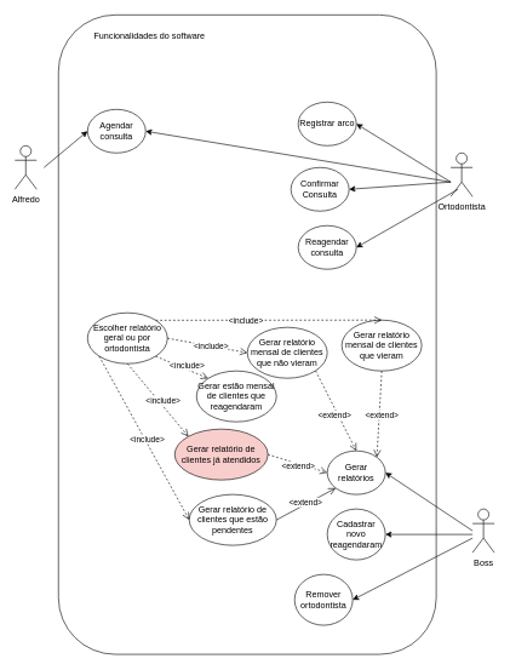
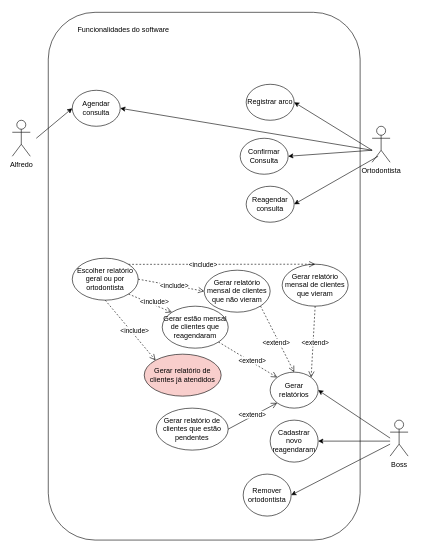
+ <mxCell id="20" value="&amp;lt;extend&amp;gt;" style="html=1;verticalAlign=bottom;endArrow=open;dashed=1;endSize=8;entryX=0;entryY=0;entryDx=0;entryDy=0;exitX=1;exitY=1;exitDx=0;exitDy=0;" parent="1" source="19" target="9" edge="1"><mxGeometry x="0.205" y="-5" relative="1" as="geometry"><mxPoint x="475" y="770" as="sourcePoint" /><mxPoint x="523.284" y="798.787" as="targetPoint" /><mxPoint as="offset" /></mxGeometry></mxCell>
- <mxCell id="30" value="&amp;lt;include&amp;gt;" style="html=1;verticalAlign=bottom;endArrow=open;dashed=1;endSize=8;entryX=0;entryY=0.5;entryDx=0;entryDy=0;exitX=0;exitY=1;exitDx=0;exitDy=0;" parent="1" source="25" target="21" edge="1"><mxGeometry x="0.087" y="-2" relative="1" as="geometry"><mxPoint x="176" y="440" as="sourcePoint" /><mxPoint x="565" y="480" as="targetPoint" /><mxPoint as="offset" /></mxGeometry></mxCell>
- <mxCell id="24" value="&amp;lt;extend&amp;gt;" style="html=1;verticalAlign=bottom;endArrow=open;dashed=1;endSize=8;entryX=0;entryY=0.5;entryDx=0;entryDy=0;exitX=1;exitY=0.5;exitDx=0;exitDy=0;" parent="1" source="23" target="9" edge="1"><mxGeometry x="0.105" y="-12" relative="1" as="geometry"><mxPoint x="463.28" y="780" as="sourcePoint" /><mxPoint x="449.996" y="601.213" as="targetPoint" /><mxPoint as="offset" /></mxGeometry></mxCell>
